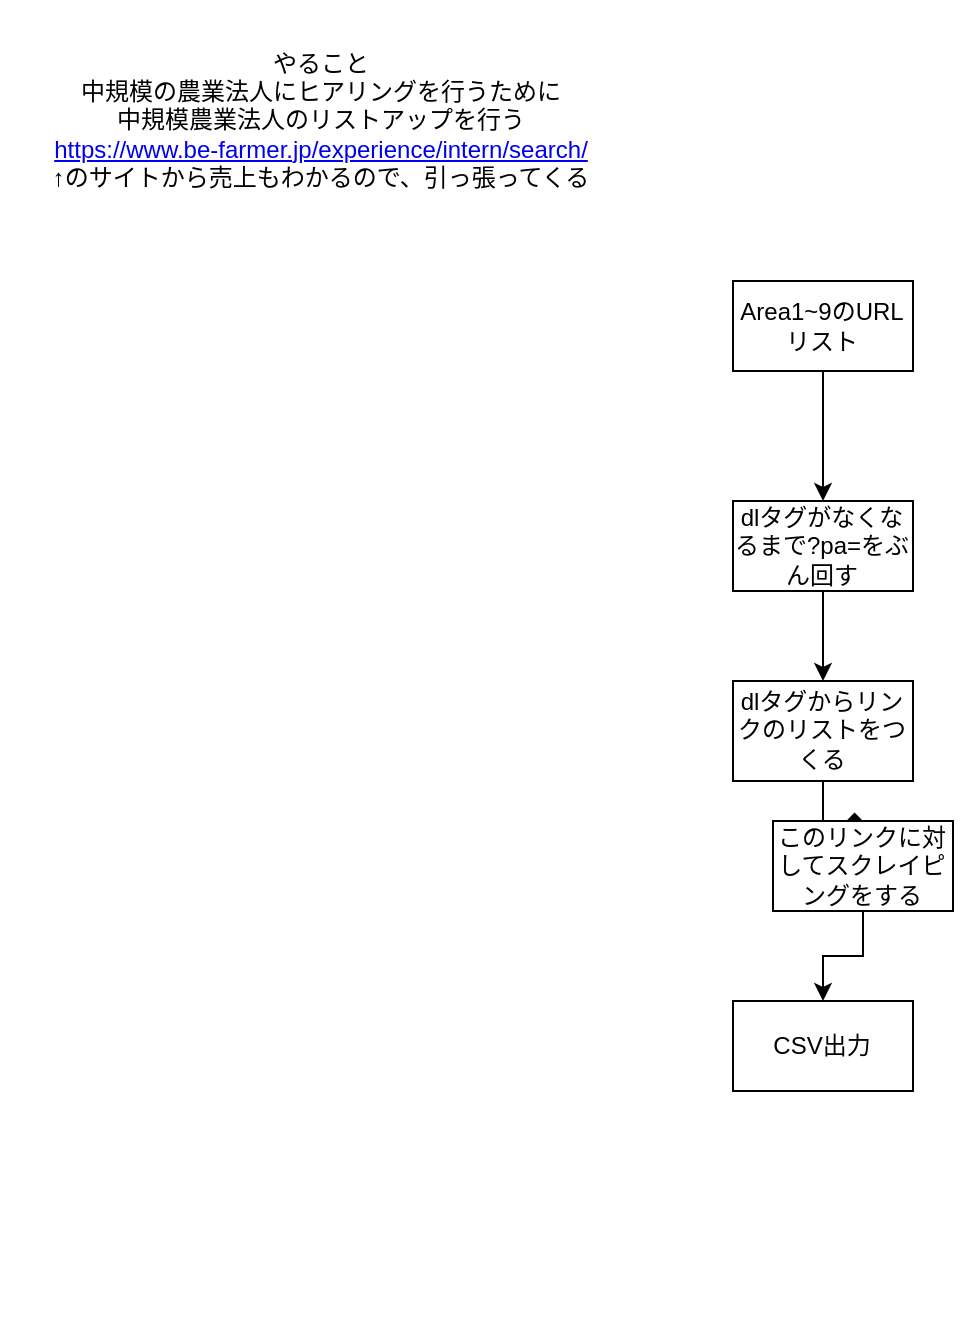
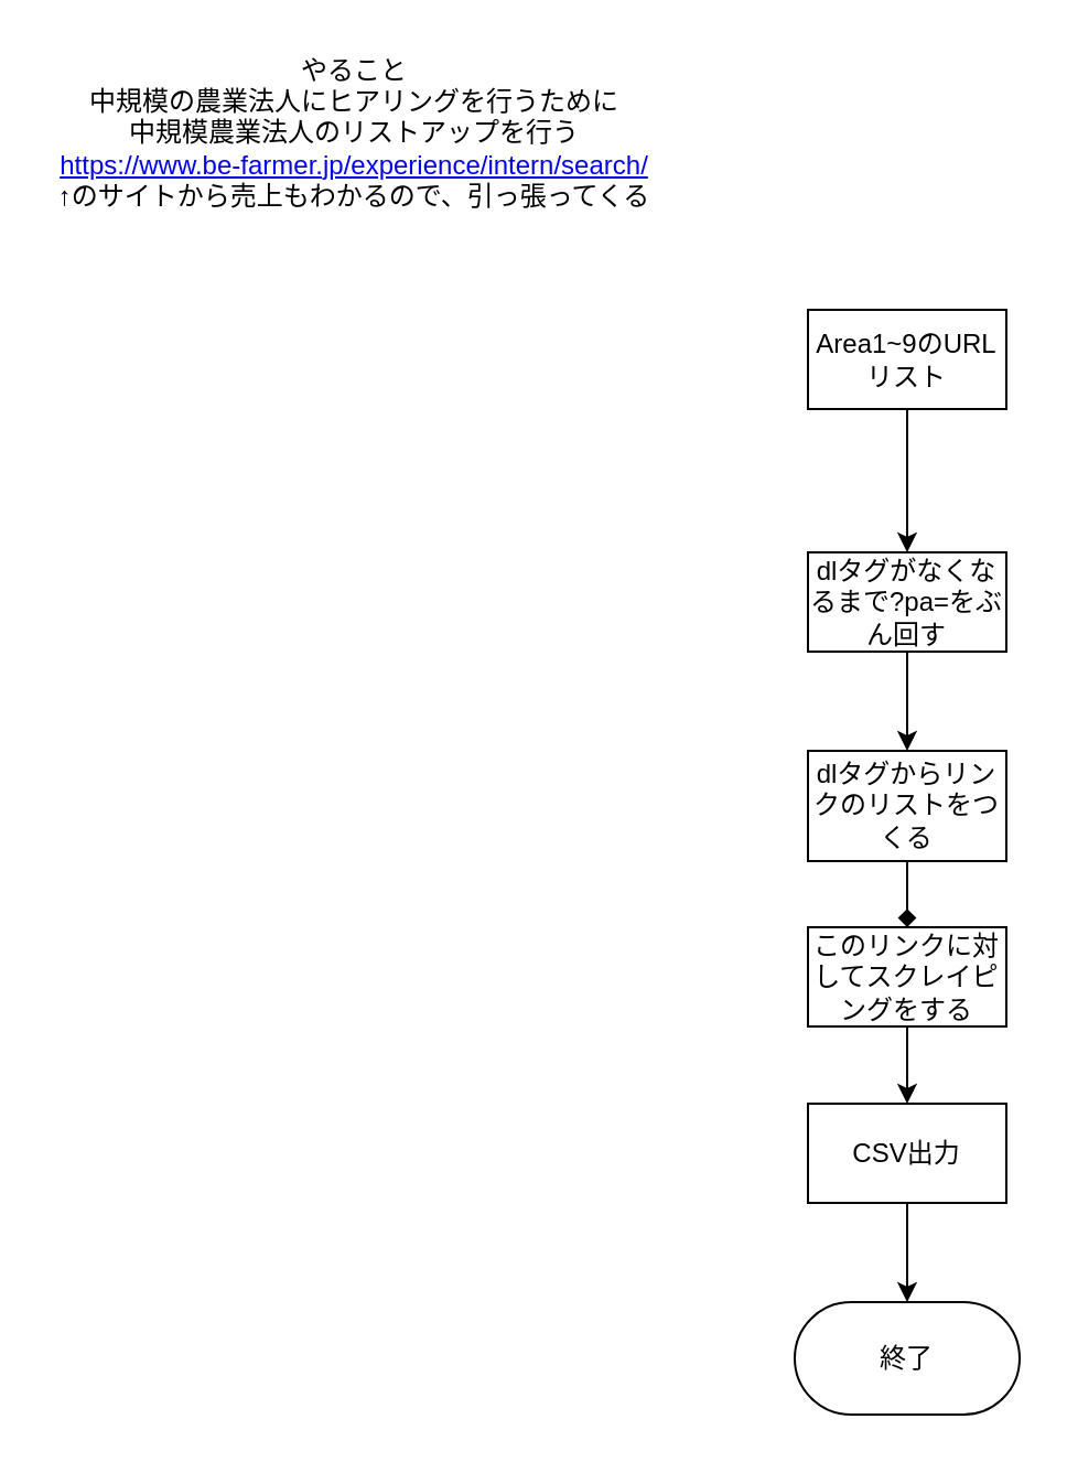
- <mxCell id="10" value="このリンクに対してスクレイピングをする" style="rounded=0;whiteSpace=wrap;html=1;" vertex="1" parent="1"><mxGeometry x="386" y="410" width="90" height="45" as="geometry" /></mxCell>
+ <mxCell id="10" value="このリンクに対してスクレイピングをする" style="rounded=0;whiteSpace=wrap;html=1;" vertex="1" parent="1"><mxGeometry x="366" y="420" width="90" height="45" as="geometry" /></mxCell>
+ <mxCell id="11" style="edgeStyle=orthogonalEdgeStyle;rounded=0;orthogonalLoop=1;jettySize=auto;html=1;entryX=0.5;entryY=0;entryDx=0;entryDy=0;" edge="1" parent="1" source="12" target="13"><mxGeometry relative="1" as="geometry" /></mxCell>
+ <mxCell id="13" value="終了" style="rounded=1;whiteSpace=wrap;html=1;arcSize=50;" vertex="1" parent="1"><mxGeometry x="360" y="590" width="102" height="51" as="geometry" /></mxCell>
